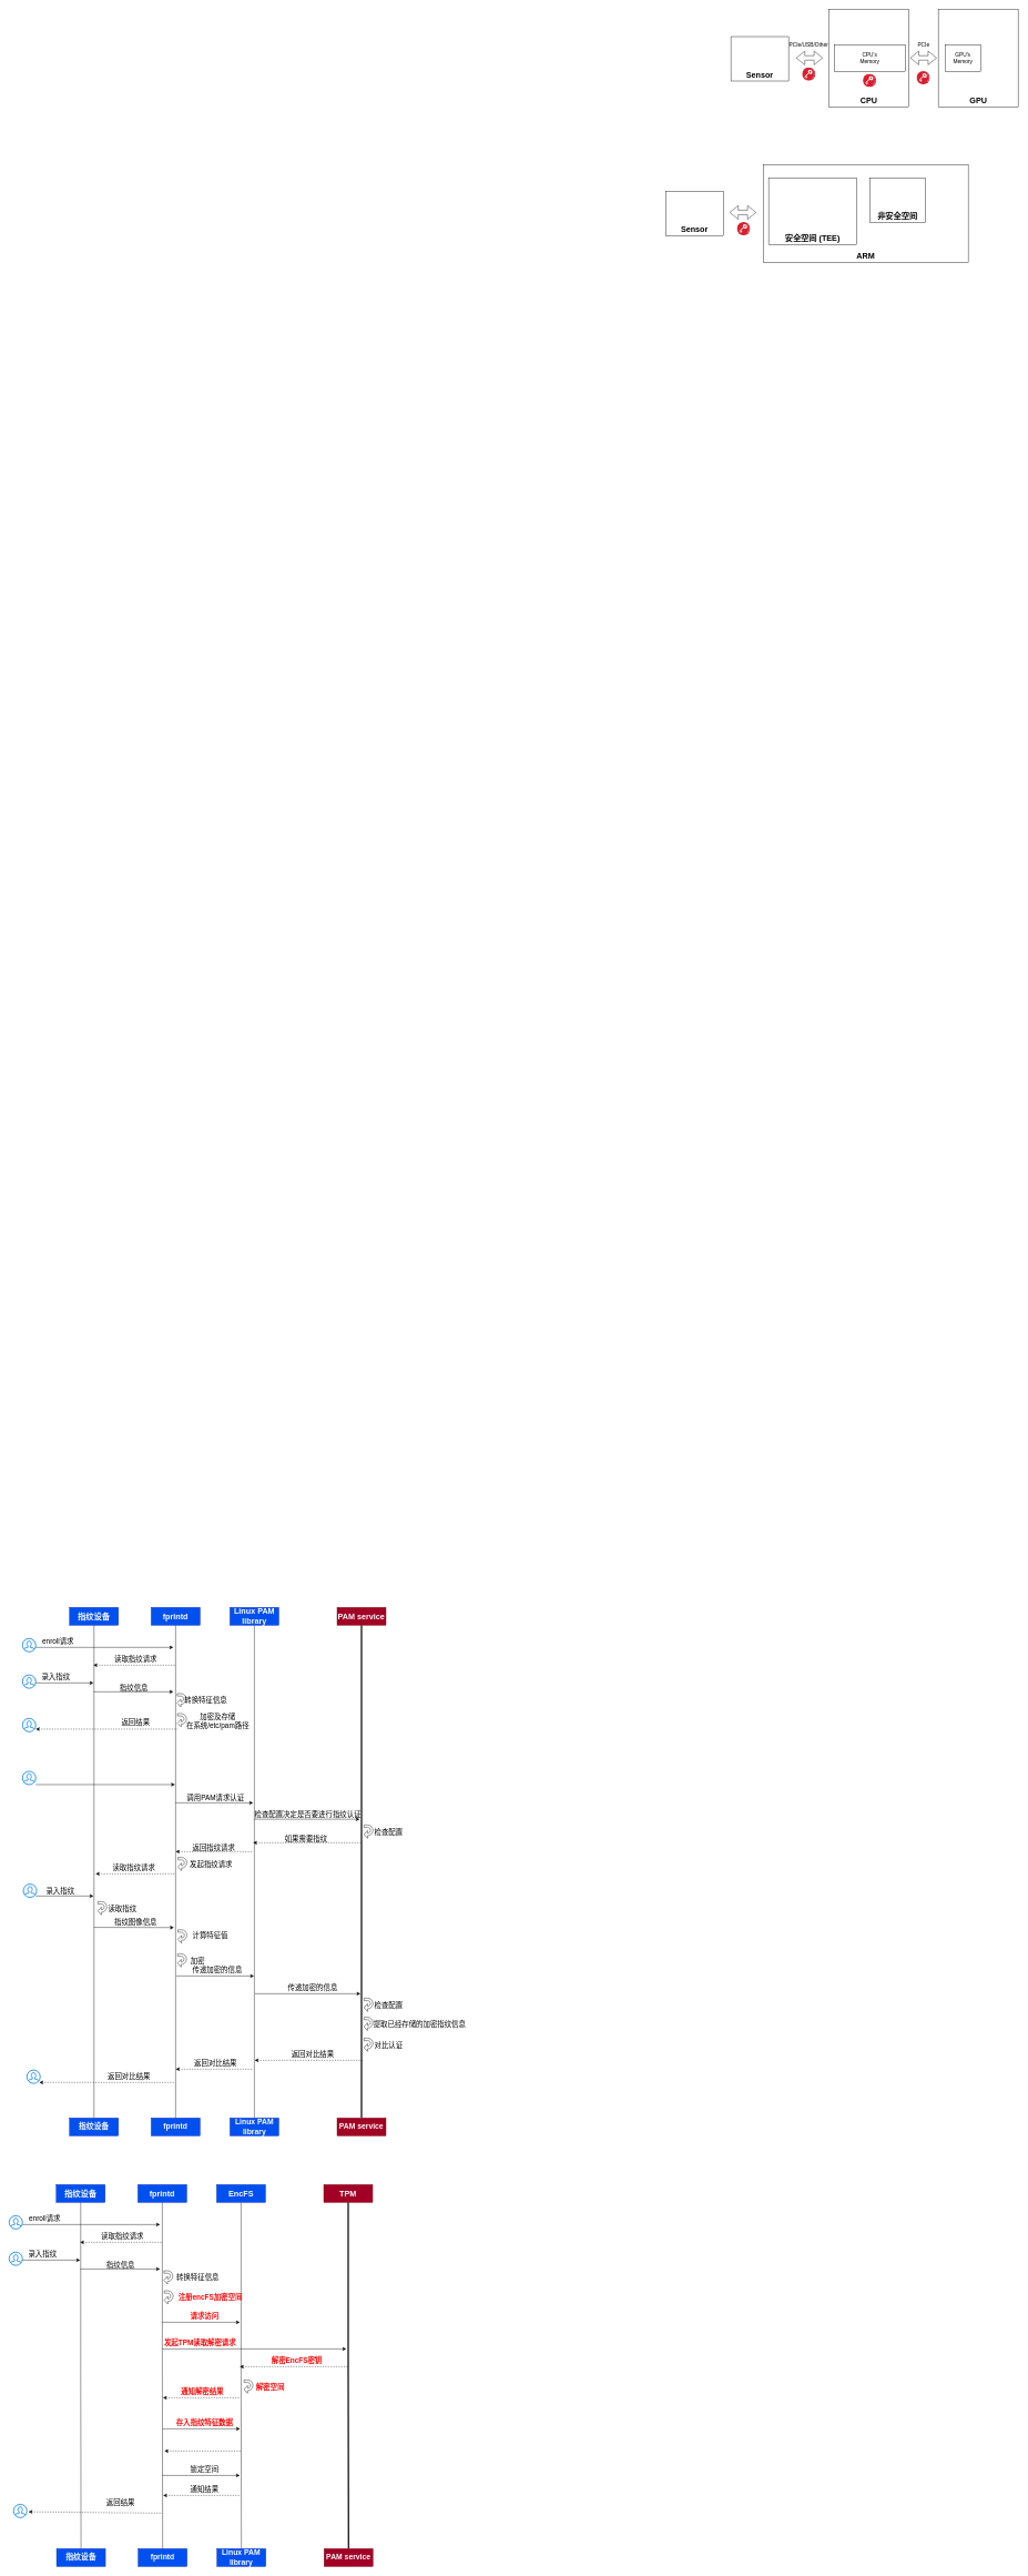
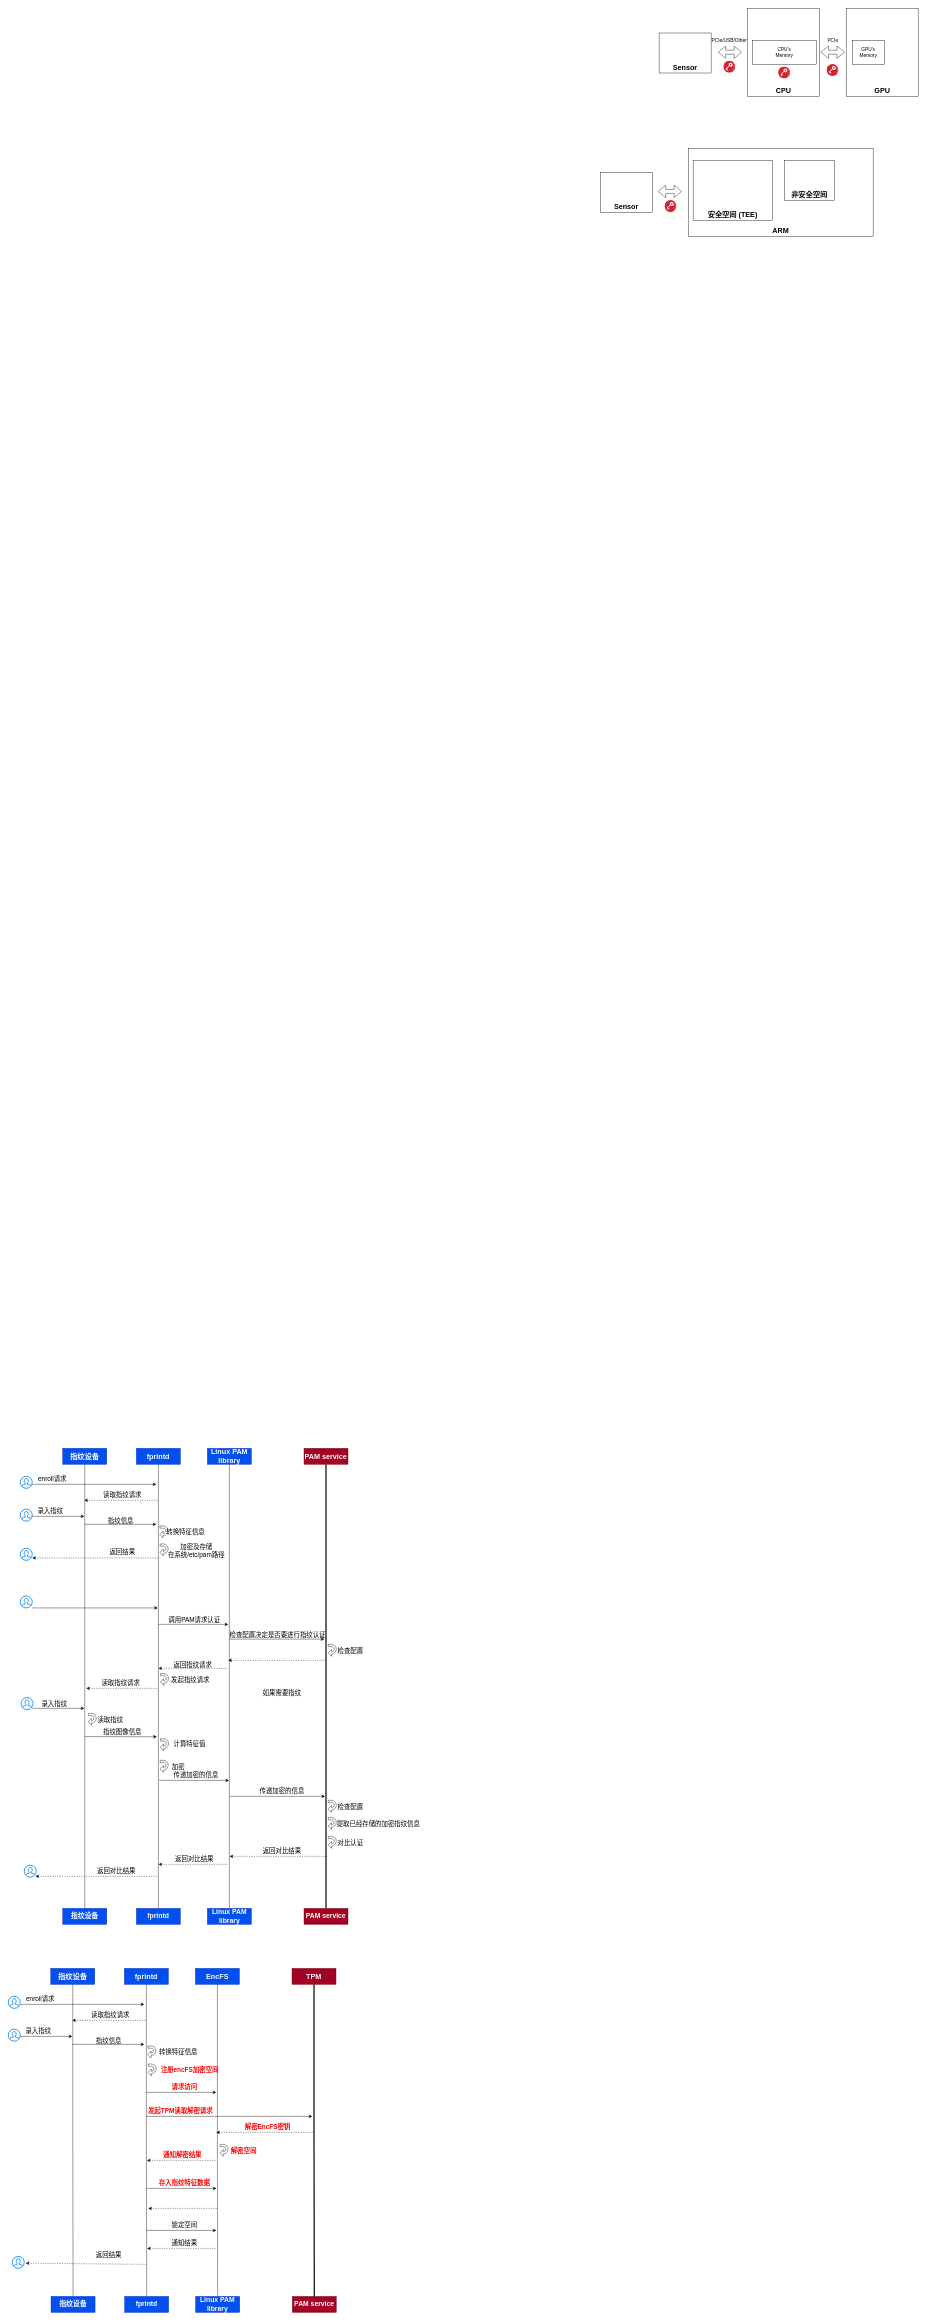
- <mxCell id="49" value="如果需要指纹" style="text;html=1;align=center;verticalAlign=middle;resizable=0;points=[];autosize=1;strokeColor=none;fillColor=none;fontSize=16;" vertex="1" parent="1"><mxGeometry x="629" y="4126" width="120" height="30" as="geometry" /></mxCell>
+ <mxCell id="49" value="如果需要指纹" style="text;html=1;align=center;verticalAlign=middle;resizable=0;points=[];autosize=1;strokeColor=none;fillColor=none;fontSize=16;" vertex="1" parent="1"><mxGeometry x="644" y="4216" width="120" height="30" as="geometry" /></mxCell>
